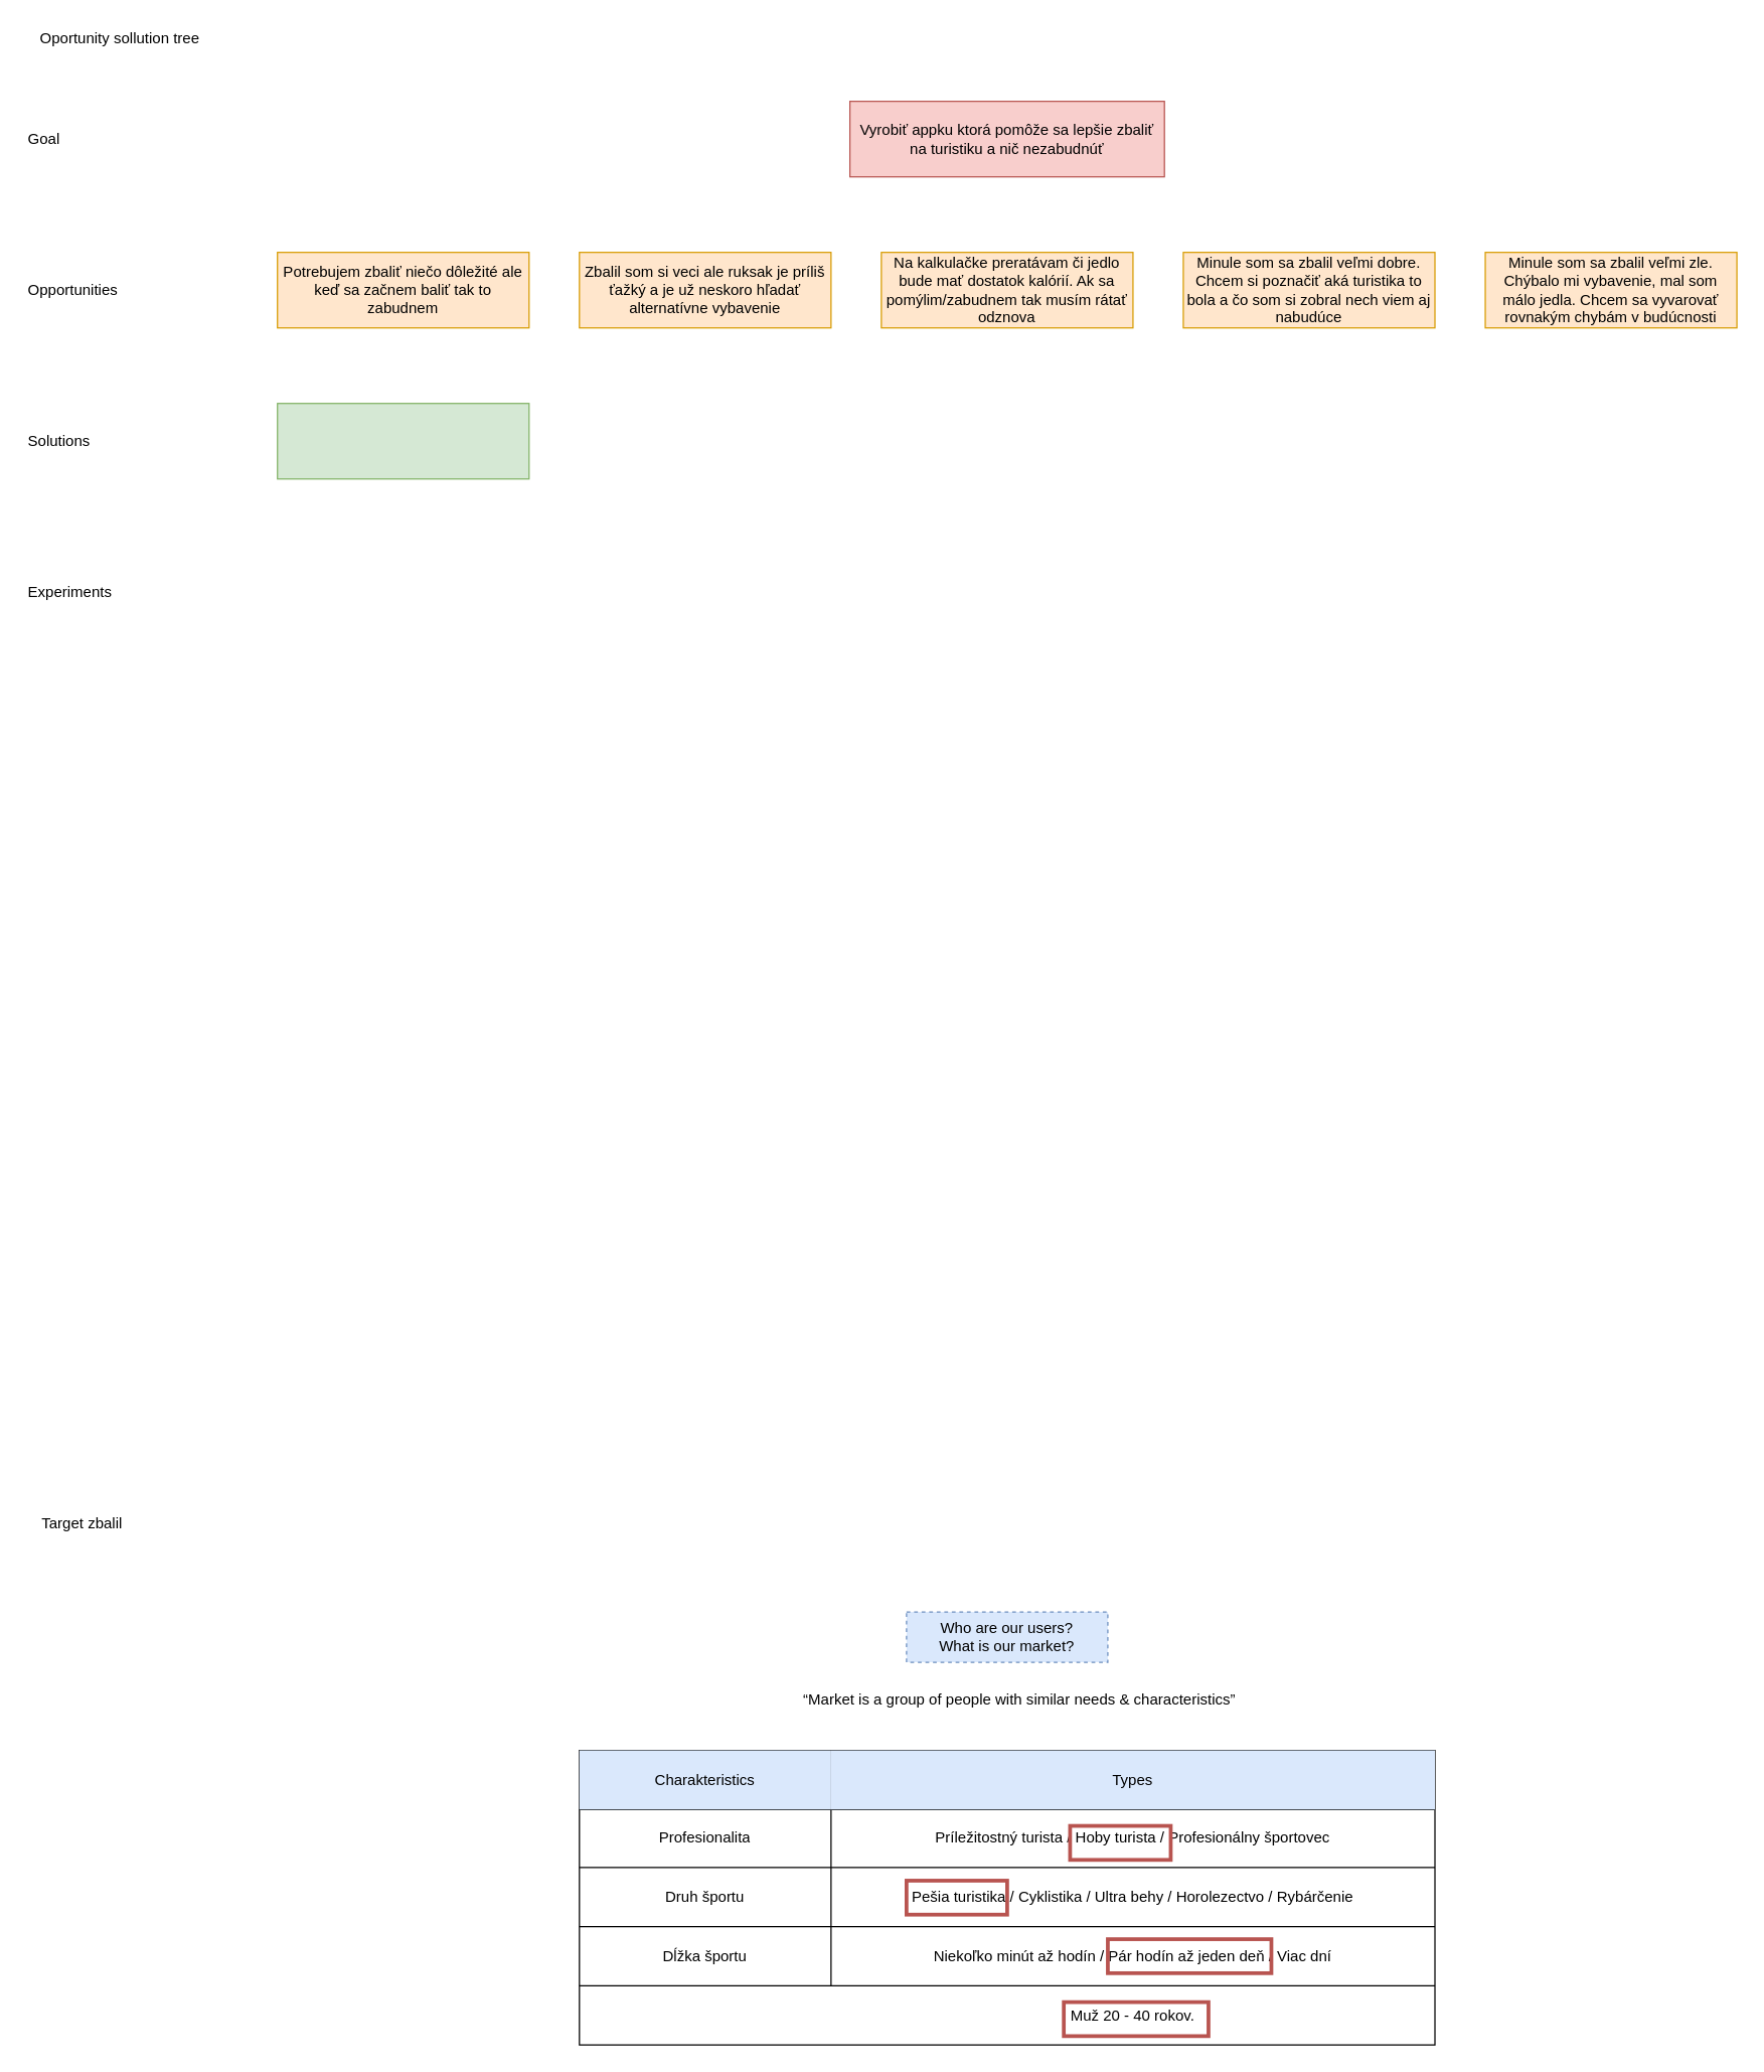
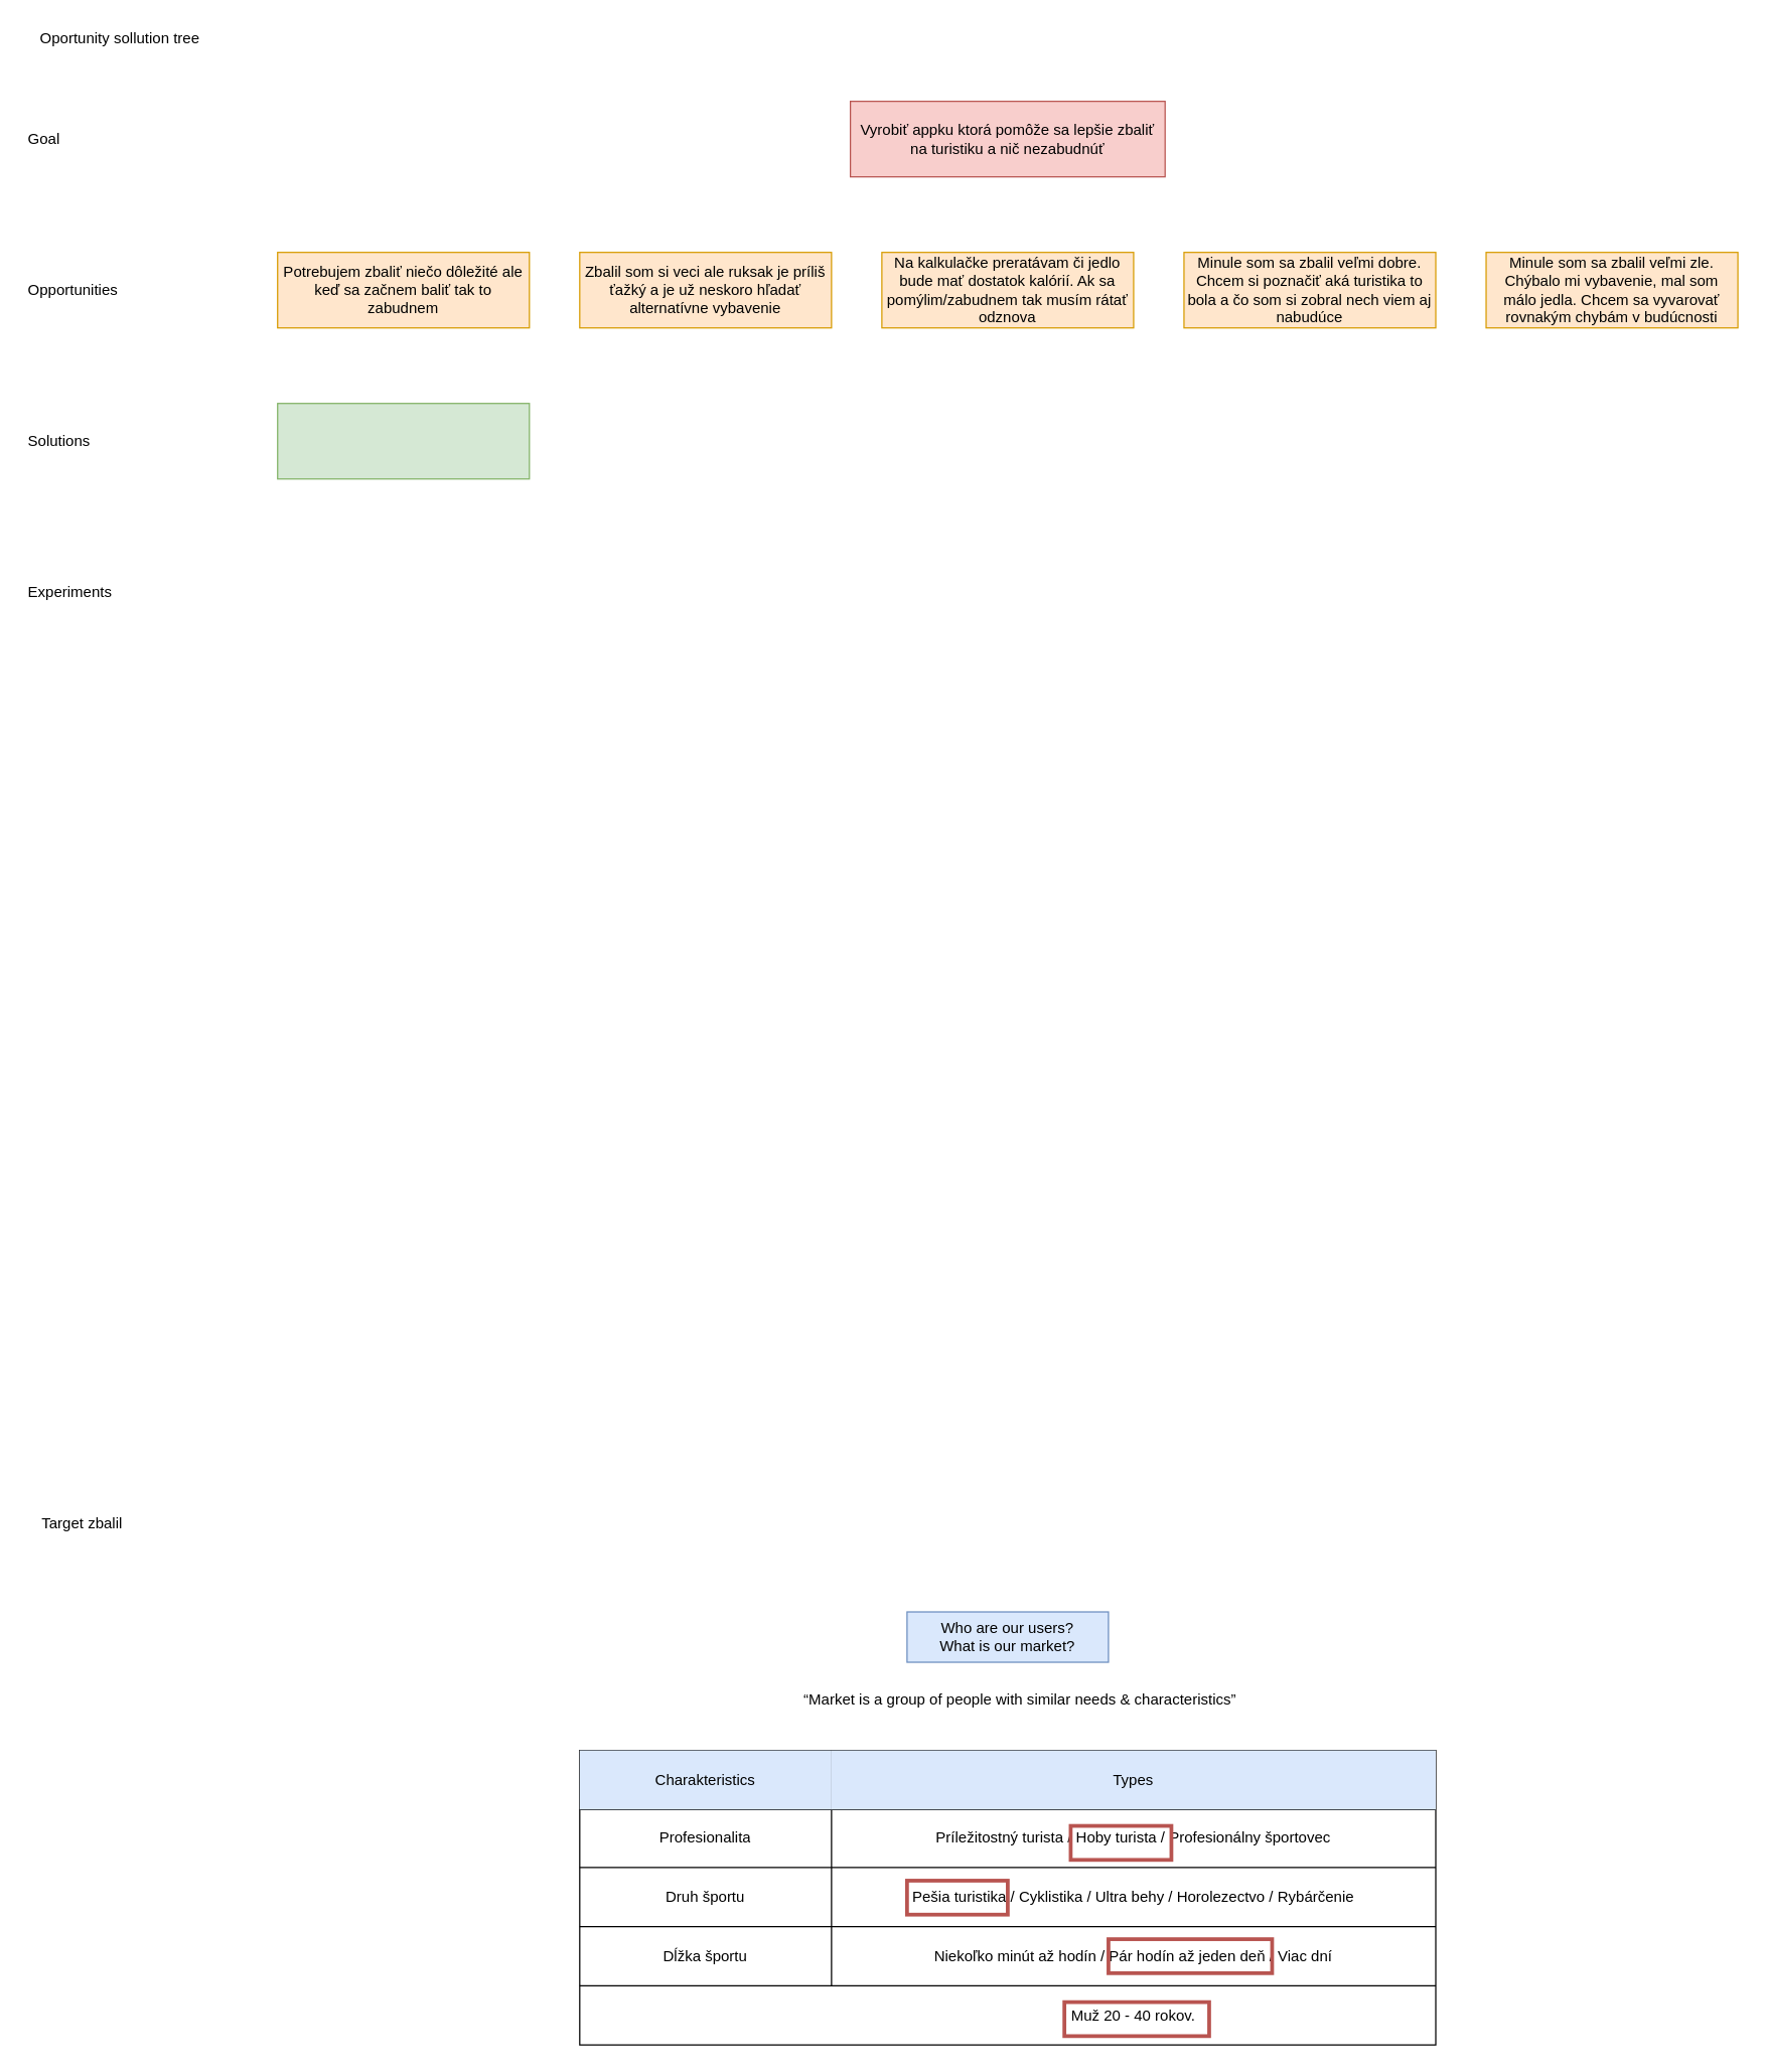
- <mxCell id="15" value="Who are our users?&lt;br&gt;What is our market?" style="rounded=0;whiteSpace=wrap;html=1;align=center;fillColor=#dae8fc;strokeColor=#6c8ebf;dashed=1;" parent="1" vertex="1"><mxGeometry x="720" y="1280" width="160" height="40" as="geometry" /></mxCell>
+ <mxCell id="15" value="Who are our users?&lt;br&gt;What is our market?" style="rounded=0;whiteSpace=wrap;html=1;align=center;fillColor=#dae8fc;strokeColor=#6c8ebf;" parent="1" vertex="1"><mxGeometry x="720" y="1280" width="160" height="40" as="geometry" /></mxCell>
